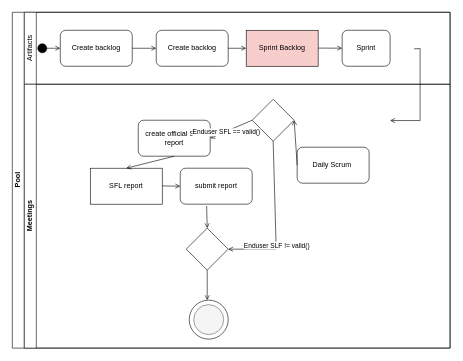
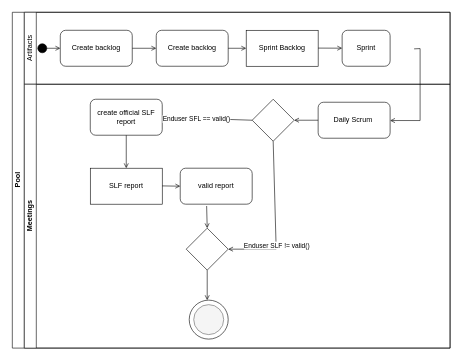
- <mxCell id="9" value="Sprint Backlog" style="rounded=0;whiteSpace=wrap;html=1;fillColor=#f8cecc;" vertex="1" parent="3"><mxGeometry x="370" y="30" width="120" height="60" as="geometry" /></mxCell>
+ <mxCell id="9" value="Sprint Backlog" style="rounded=0;whiteSpace=wrap;html=1;" vertex="1" parent="3"><mxGeometry x="370" y="30" width="120" height="60" as="geometry" /></mxCell>
- <mxCell id="18" value="create official SLF report" style="rounded=1;whiteSpace=wrap;html=1;" vertex="1" parent="13"><mxGeometry x="190" y="60" width="120" height="60" as="geometry" /></mxCell>
+ <mxCell id="18" value="create official SLF report" style="rounded=1;whiteSpace=wrap;html=1;" vertex="1" parent="13"><mxGeometry x="110" y="25" width="120" height="60" as="geometry" /></mxCell>
- <mxCell id="15" value="Daily Scrum&amp;nbsp;" style="rounded=1;whiteSpace=wrap;html=1;" vertex="1" parent="13"><mxGeometry x="455" y="105" width="120" height="60" as="geometry" /></mxCell>
+ <mxCell id="15" value="Daily Scrum&amp;nbsp;" style="rounded=1;whiteSpace=wrap;html=1;" vertex="1" parent="13"><mxGeometry x="490" y="30" width="120" height="60" as="geometry" /></mxCell>
- <mxCell id="21" value="SFL report" style="rounded=0;whiteSpace=wrap;html=1;" vertex="1" parent="13"><mxGeometry x="110" y="140" width="120" height="60" as="geometry" /></mxCell>
+ <mxCell id="21" value="SLF report" style="rounded=0;whiteSpace=wrap;html=1;" vertex="1" parent="13"><mxGeometry x="110" y="140" width="120" height="60" as="geometry" /></mxCell>
- <mxCell id="23" value="submit report" style="rounded=1;whiteSpace=wrap;html=1;" vertex="1" parent="13"><mxGeometry x="260" y="140" width="120" height="60" as="geometry" /></mxCell>
+ <mxCell id="23" value="valid report" style="rounded=1;whiteSpace=wrap;html=1;" vertex="1" parent="13"><mxGeometry x="260" y="140" width="120" height="60" as="geometry" /></mxCell>
